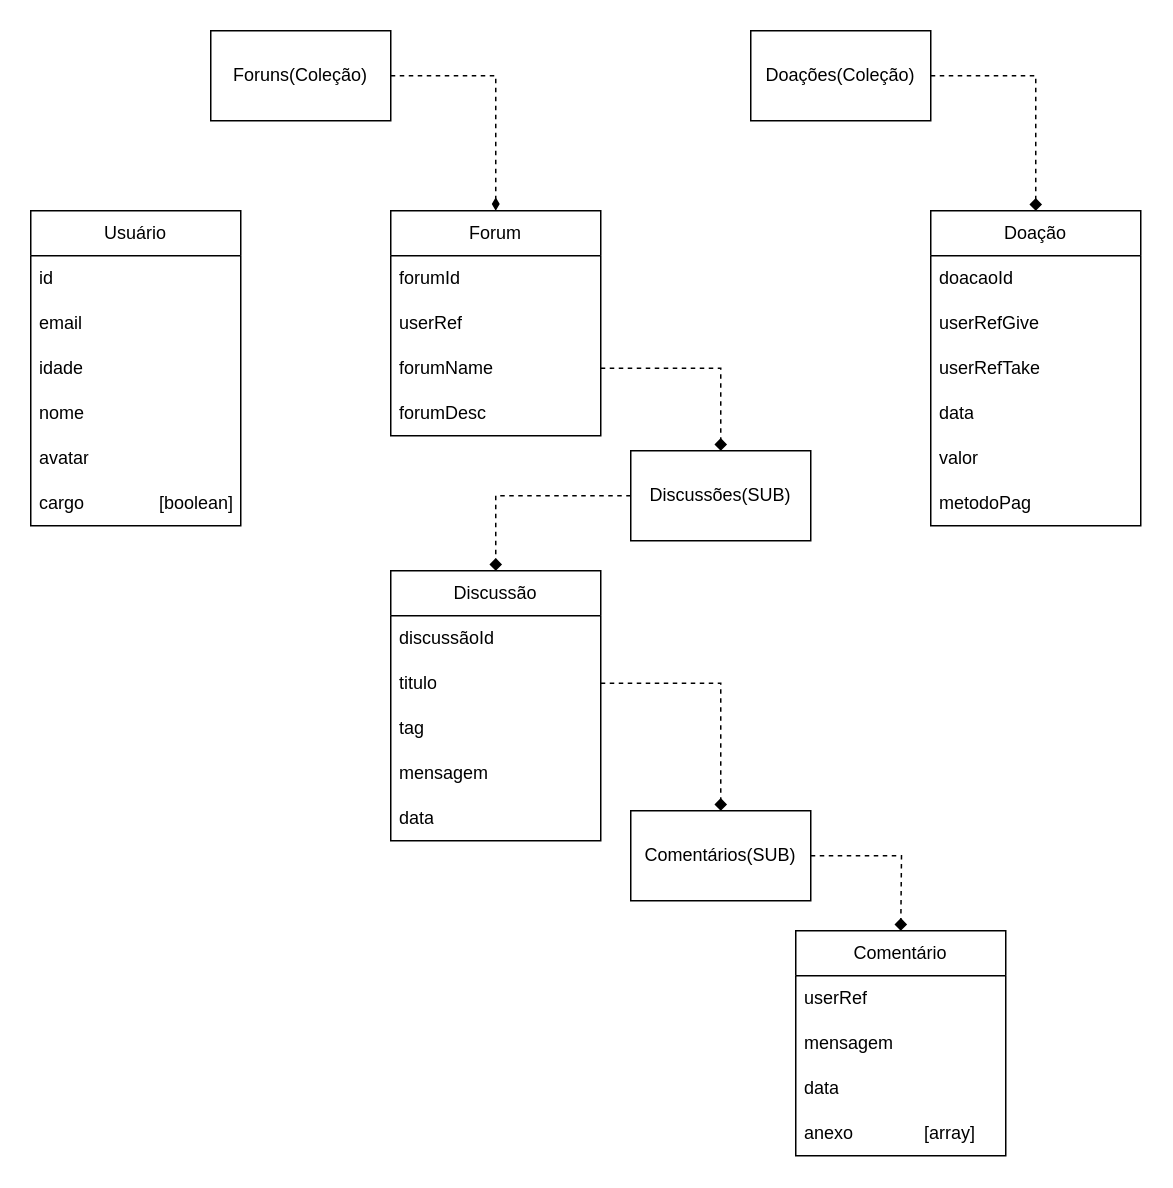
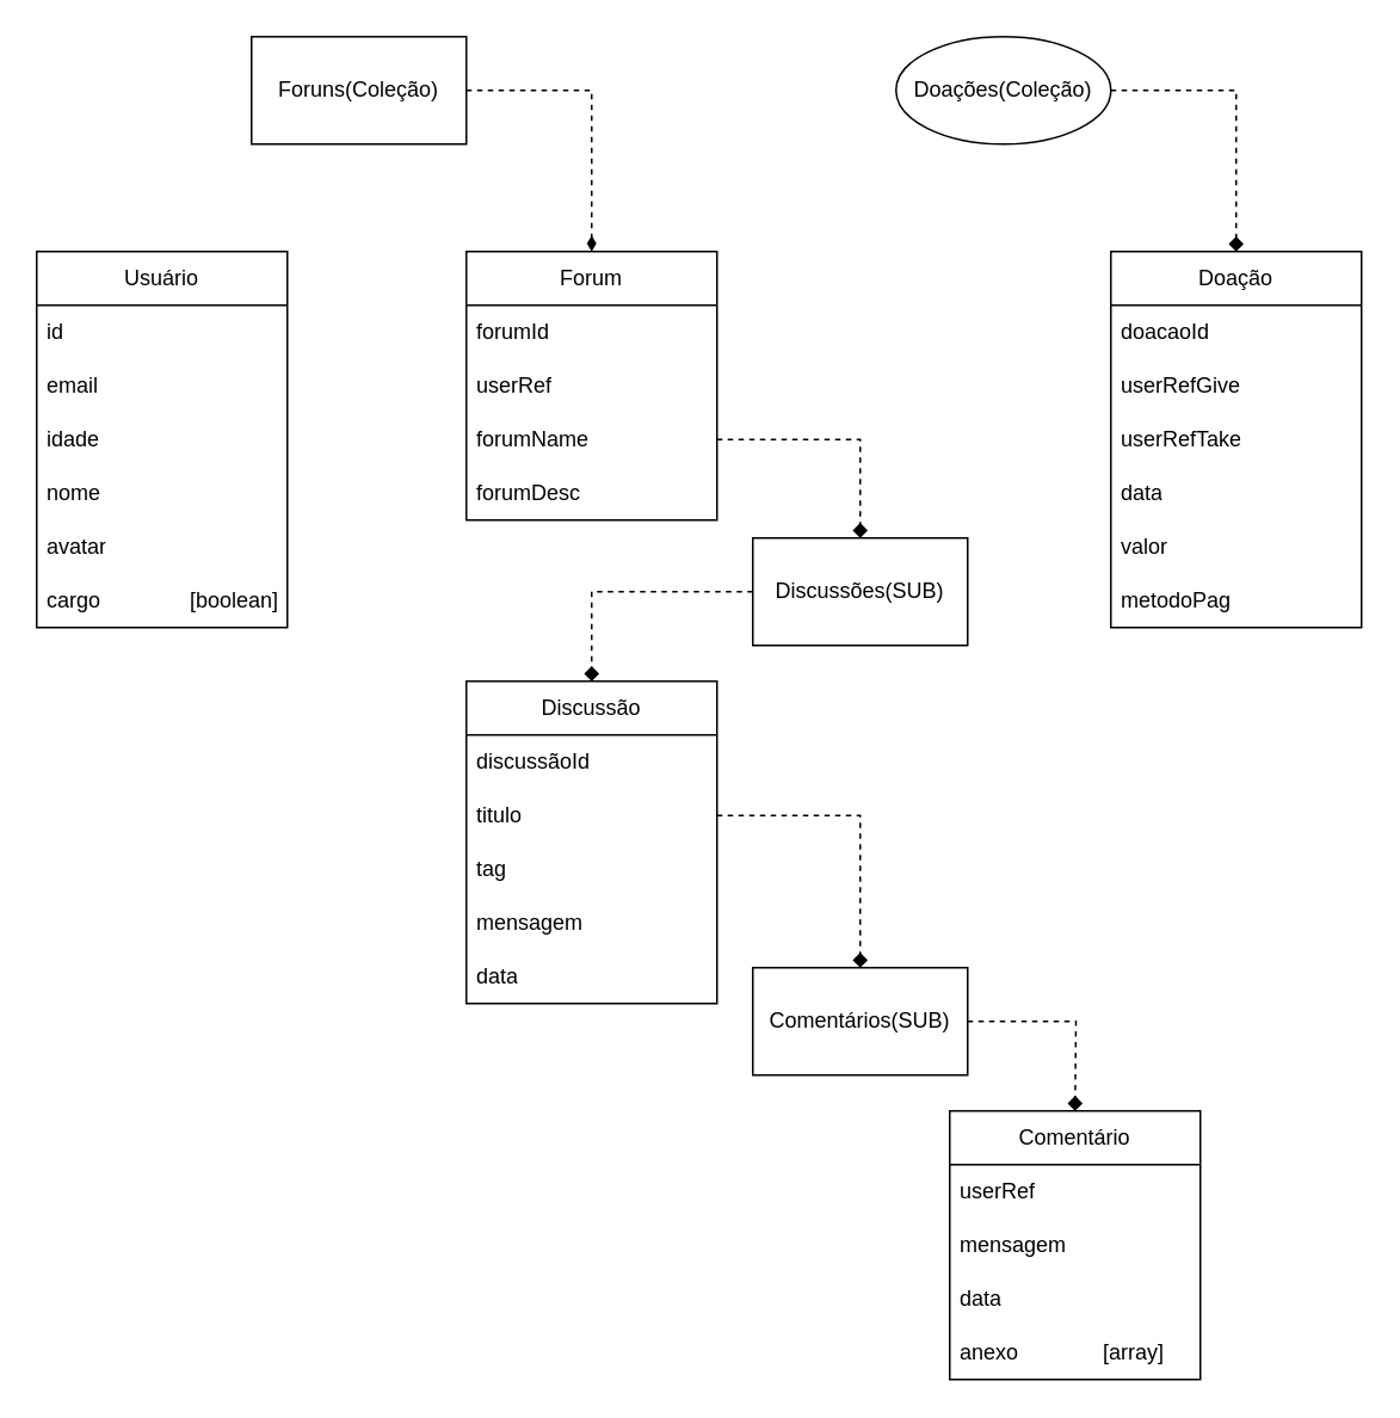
- <mxCell id="42" value="Doações(Coleção)" style="rounded=0;whiteSpace=wrap;html=1;" vertex="1" parent="1"><mxGeometry x="500" y="20" width="120" height="60" as="geometry" /></mxCell>
+ <mxCell id="42" value="Doações(Coleção)" style="ellipse;whiteSpace=wrap;html=1;" vertex="1" parent="1"><mxGeometry x="500" y="20" width="120" height="60" as="geometry" /></mxCell>
